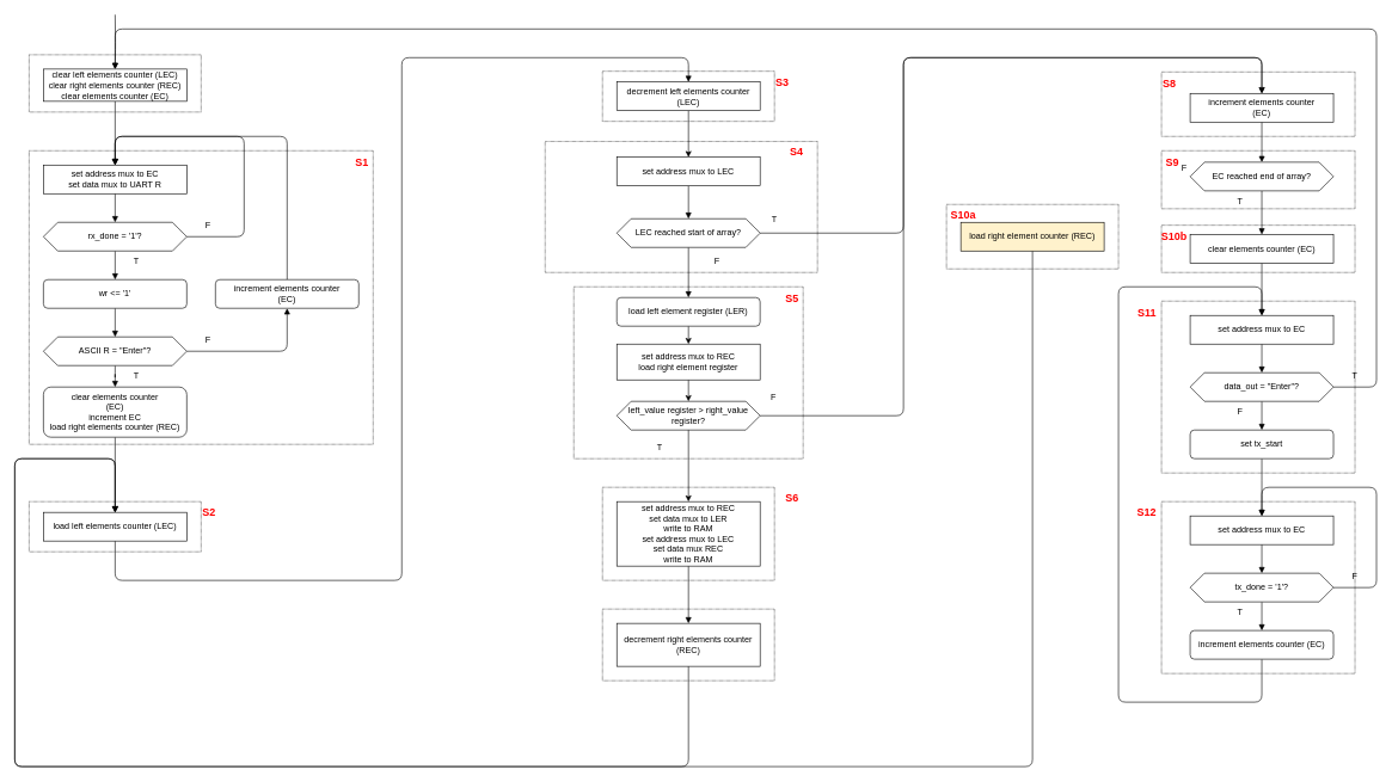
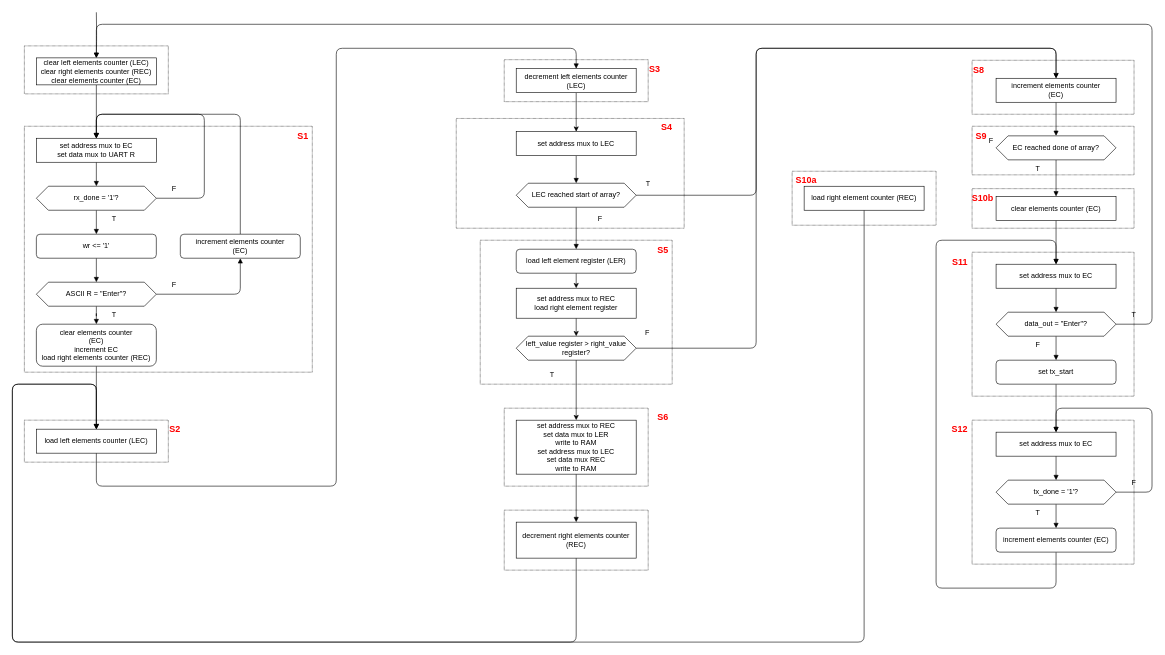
- <mxCell id="54" value="EC reached end of array?" style="shape=hexagon;perimeter=hexagonPerimeter2;whiteSpace=wrap;html=1;fixedSize=1;" parent="1" vertex="1"><mxGeometry x="1660" y="226" width="200" height="40" as="geometry" /></mxCell>
+ <mxCell id="54" value="EC reached done of array?" style="shape=hexagon;perimeter=hexagonPerimeter2;whiteSpace=wrap;html=1;fixedSize=1;" parent="1" vertex="1"><mxGeometry x="1660" y="226" width="200" height="40" as="geometry" /></mxCell>
- <mxCell id="101" value="load right element counter (REC)" style="rounded=0;whiteSpace=wrap;html=1;fillColor=#fff2cc;" vertex="1" parent="1"><mxGeometry x="1340" y="310" width="200" height="40" as="geometry" /></mxCell>
+ <mxCell id="101" value="load right element counter (REC)" style="rounded=0;whiteSpace=wrap;html=1;" vertex="1" parent="1"><mxGeometry x="1340" y="310" width="200" height="40" as="geometry" /></mxCell>
